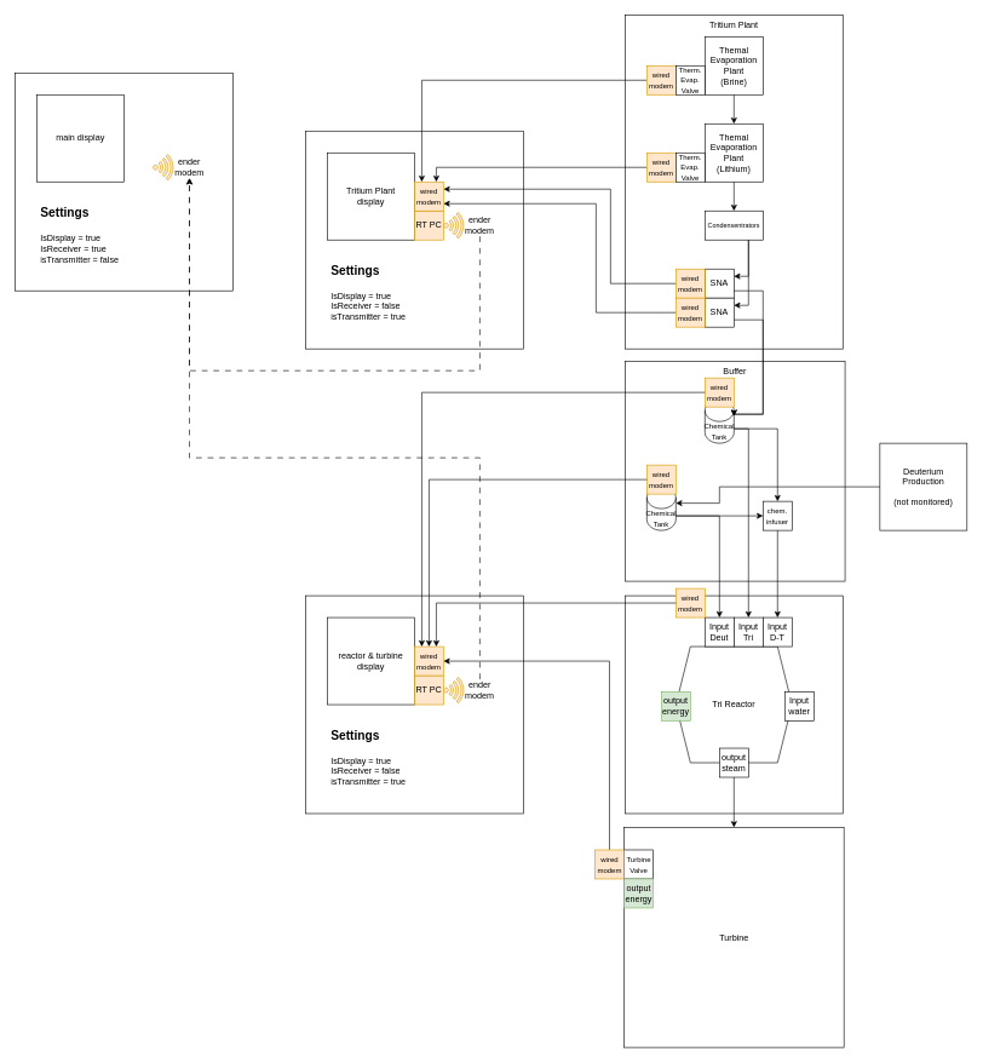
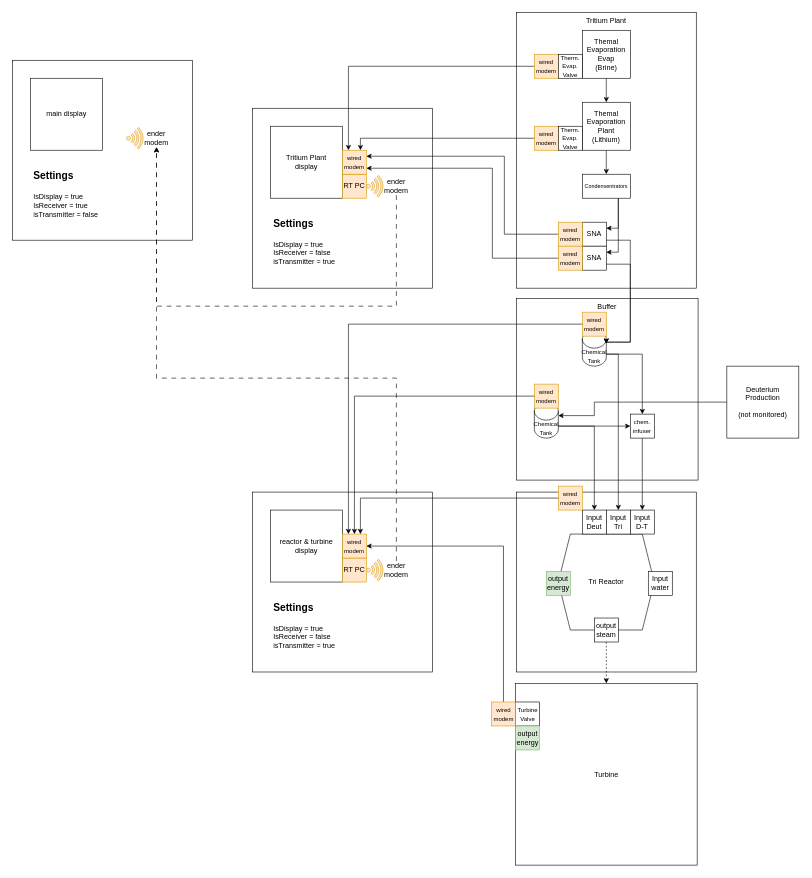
- <mxCell id="43" value="Themal Evaporation Plant&lt;br&gt;(Brine)" style="whiteSpace=wrap;html=1;aspect=fixed;" vertex="1" parent="1"><mxGeometry x="970" y="50" width="80" height="80" as="geometry" /></mxCell>
+ <mxCell id="43" value="Themal Evaporation Evap&lt;br&gt;(Brine)" style="whiteSpace=wrap;html=1;aspect=fixed;" vertex="1" parent="1"><mxGeometry x="970" y="50" width="80" height="80" as="geometry" /></mxCell>
- <mxCell id="74" style="edgeStyle=orthogonalEdgeStyle;rounded=0;orthogonalLoop=1;jettySize=auto;html=1;" edge="1" parent="1" source="22" target="76"><mxGeometry relative="1" as="geometry" /></mxCell>
+ <mxCell id="74" style="edgeStyle=orthogonalEdgeStyle;rounded=0;orthogonalLoop=1;jettySize=auto;html=1;dashed=1;" edge="1" parent="1" source="22" target="76"><mxGeometry relative="1" as="geometry" /></mxCell>
